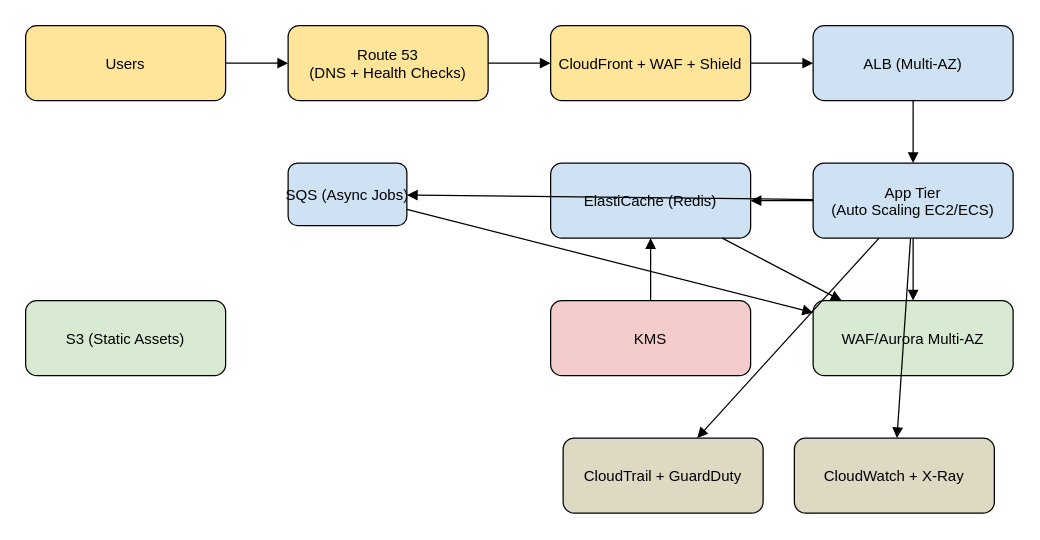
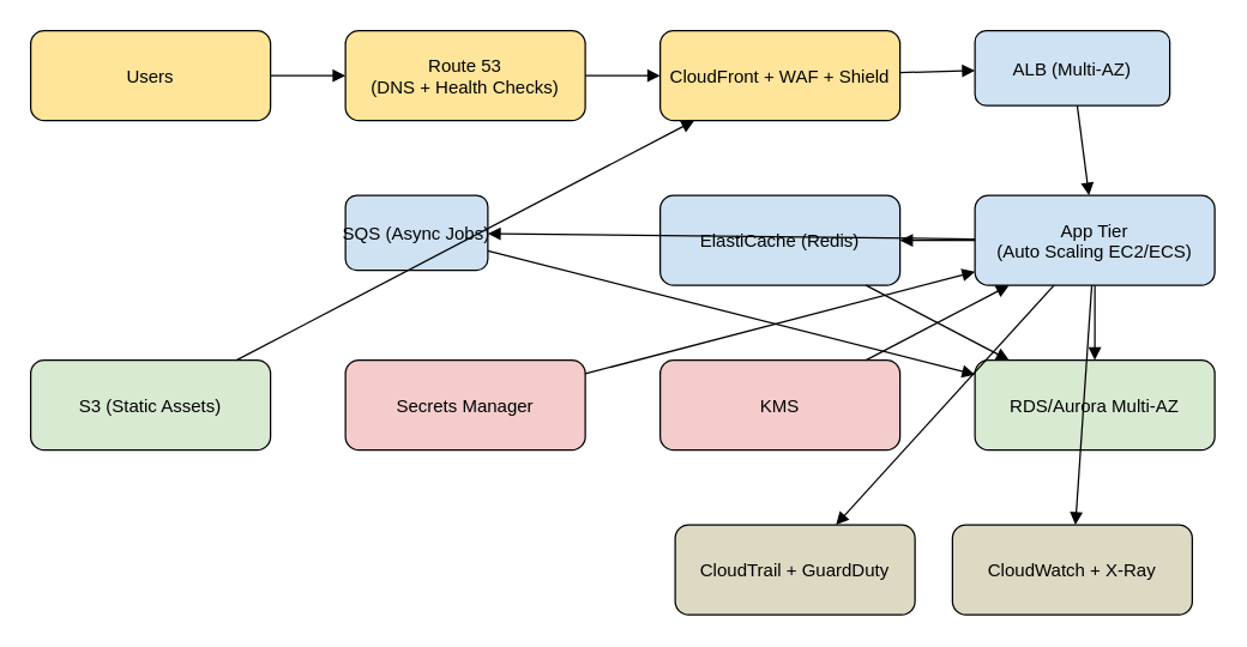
- <mxCell id="5" value="ALB (Multi-AZ)" style="shape=rectangle;fillColor=#cfe2f3;rounded=1;strokeColor=#000000;" parent="1" vertex="1"><mxGeometry x="650" y="20" width="160" height="60" as="geometry" /></mxCell>
+ <mxCell id="5" value="ALB (Multi-AZ)" style="shape=rectangle;fillColor=#cfe2f3;rounded=1;strokeColor=#000000;" parent="1" vertex="1"><mxGeometry x="650" y="20" width="130" height="50" as="geometry" /></mxCell>
+ <mxCell id="24" value="" style="endArrow=block;endFill=1;strokeColor=#000000;" parent="1" source="10" target="4" edge="1"><mxGeometry relative="1" as="geometry" /></mxCell>
- <mxCell id="26" value="" style="endArrow=block;endFill=1;strokeColor=#000000;" parent="1" source="12" target="7" edge="1"><mxGeometry relative="1" as="geometry" /></mxCell>
+ <mxCell id="26" value="" style="endArrow=block;endFill=1;strokeColor=#000000;" parent="1" source="12" target="6" edge="1"><mxGeometry relative="1" as="geometry" /></mxCell>
+ <mxCell id="25" value="" style="endArrow=block;endFill=1;strokeColor=#000000;" parent="1" source="11" target="6" edge="1"><mxGeometry relative="1" as="geometry" /></mxCell>
+ <mxCell id="11" value="Secrets Manager" style="shape=rectangle;fillColor=#f4cccc;rounded=1;strokeColor=#000000;" parent="1" vertex="1"><mxGeometry x="230" y="240" width="160" height="60" as="geometry" /></mxCell>
- <mxCell id="9" value="WAF/Aurora Multi-AZ" style="shape=rectangle;fillColor=#d9ead3;rounded=1;strokeColor=#000000;" parent="1" vertex="1"><mxGeometry x="650" y="240" width="160" height="60" as="geometry" /></mxCell>
+ <mxCell id="9" value="RDS/Aurora Multi-AZ" style="shape=rectangle;fillColor=#d9ead3;rounded=1;strokeColor=#000000;" parent="1" vertex="1"><mxGeometry x="650" y="240" width="160" height="60" as="geometry" /></mxCell>
